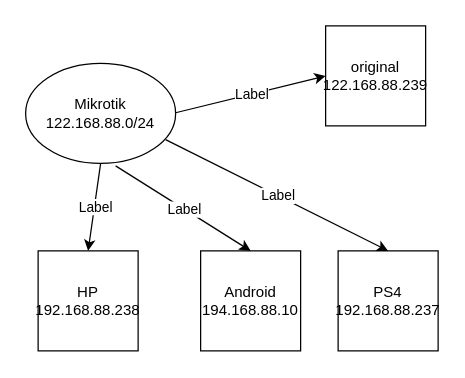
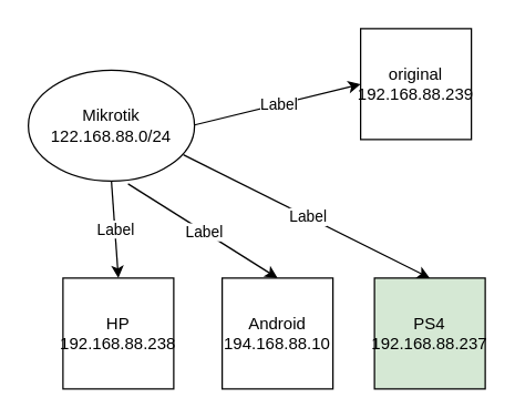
- <mxCell id="6" value="original 122.168.88.239" style="whiteSpace=wrap;html=1;aspect=fixed;" vertex="1" parent="1"><mxGeometry x="260" y="20" width="80" height="80" as="geometry" /></mxCell>
+ <mxCell id="6" value="original 192.168.88.239" style="whiteSpace=wrap;html=1;aspect=fixed;" vertex="1" parent="1"><mxGeometry x="260" y="20" width="80" height="80" as="geometry" /></mxCell>
- <mxCell id="3" value="HP 192.168.88.238" style="whiteSpace=wrap;html=1;aspect=fixed;" vertex="1" parent="1"><mxGeometry x="30" y="200" width="80" height="80" as="geometry" /></mxCell>
+ <mxCell id="3" value="HP 192.168.88.238" style="whiteSpace=wrap;html=1;aspect=fixed;" vertex="1" parent="1"><mxGeometry x="45" y="200" width="80" height="80" as="geometry" /></mxCell>
- <mxCell id="5" value="PS4 192.168.88.237" style="whiteSpace=wrap;html=1;aspect=fixed;" vertex="1" parent="1"><mxGeometry x="270" y="200" width="80" height="80" as="geometry" /></mxCell>
+ <mxCell id="5" value="PS4 192.168.88.237" style="whiteSpace=wrap;html=1;aspect=fixed;fillColor=#d5e8d4;" vertex="1" parent="1"><mxGeometry x="270" y="200" width="80" height="80" as="geometry" /></mxCell>
